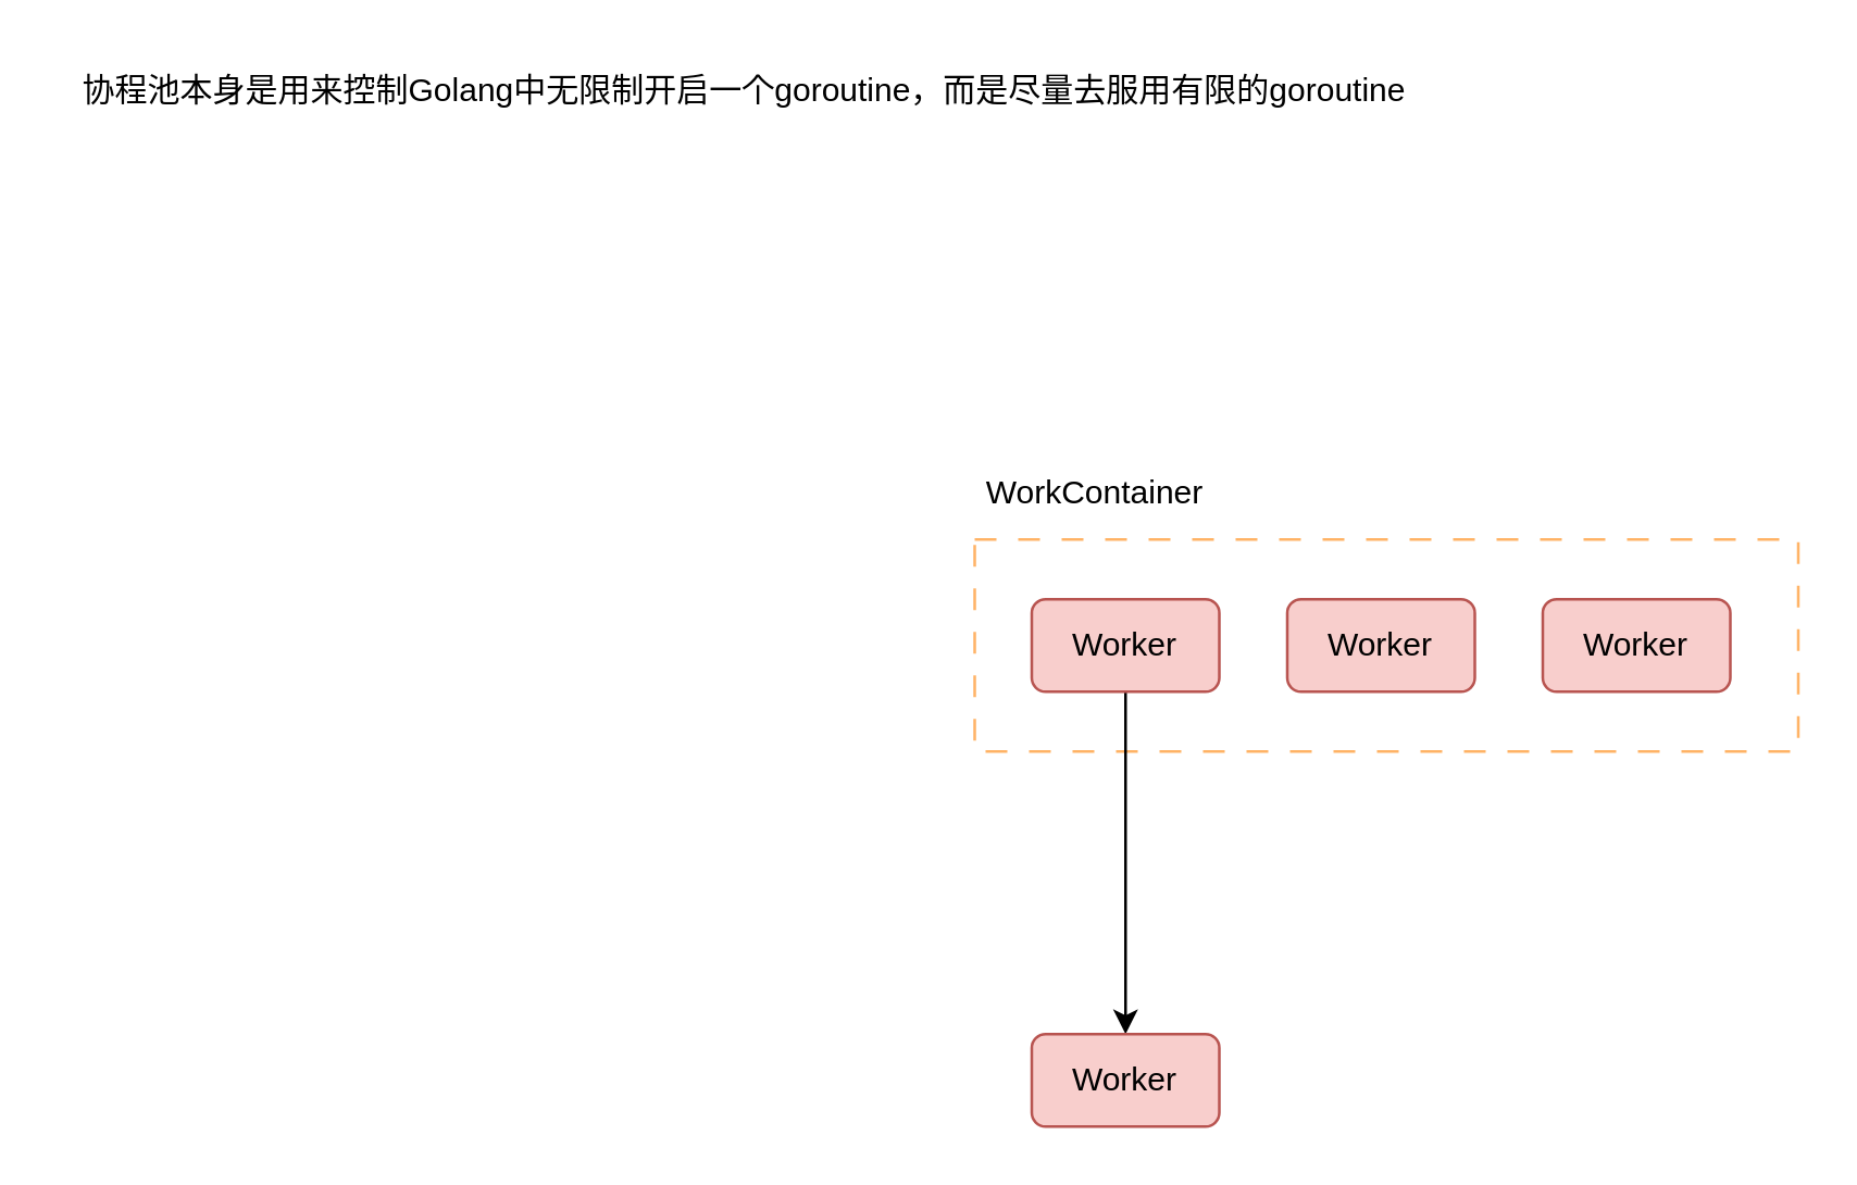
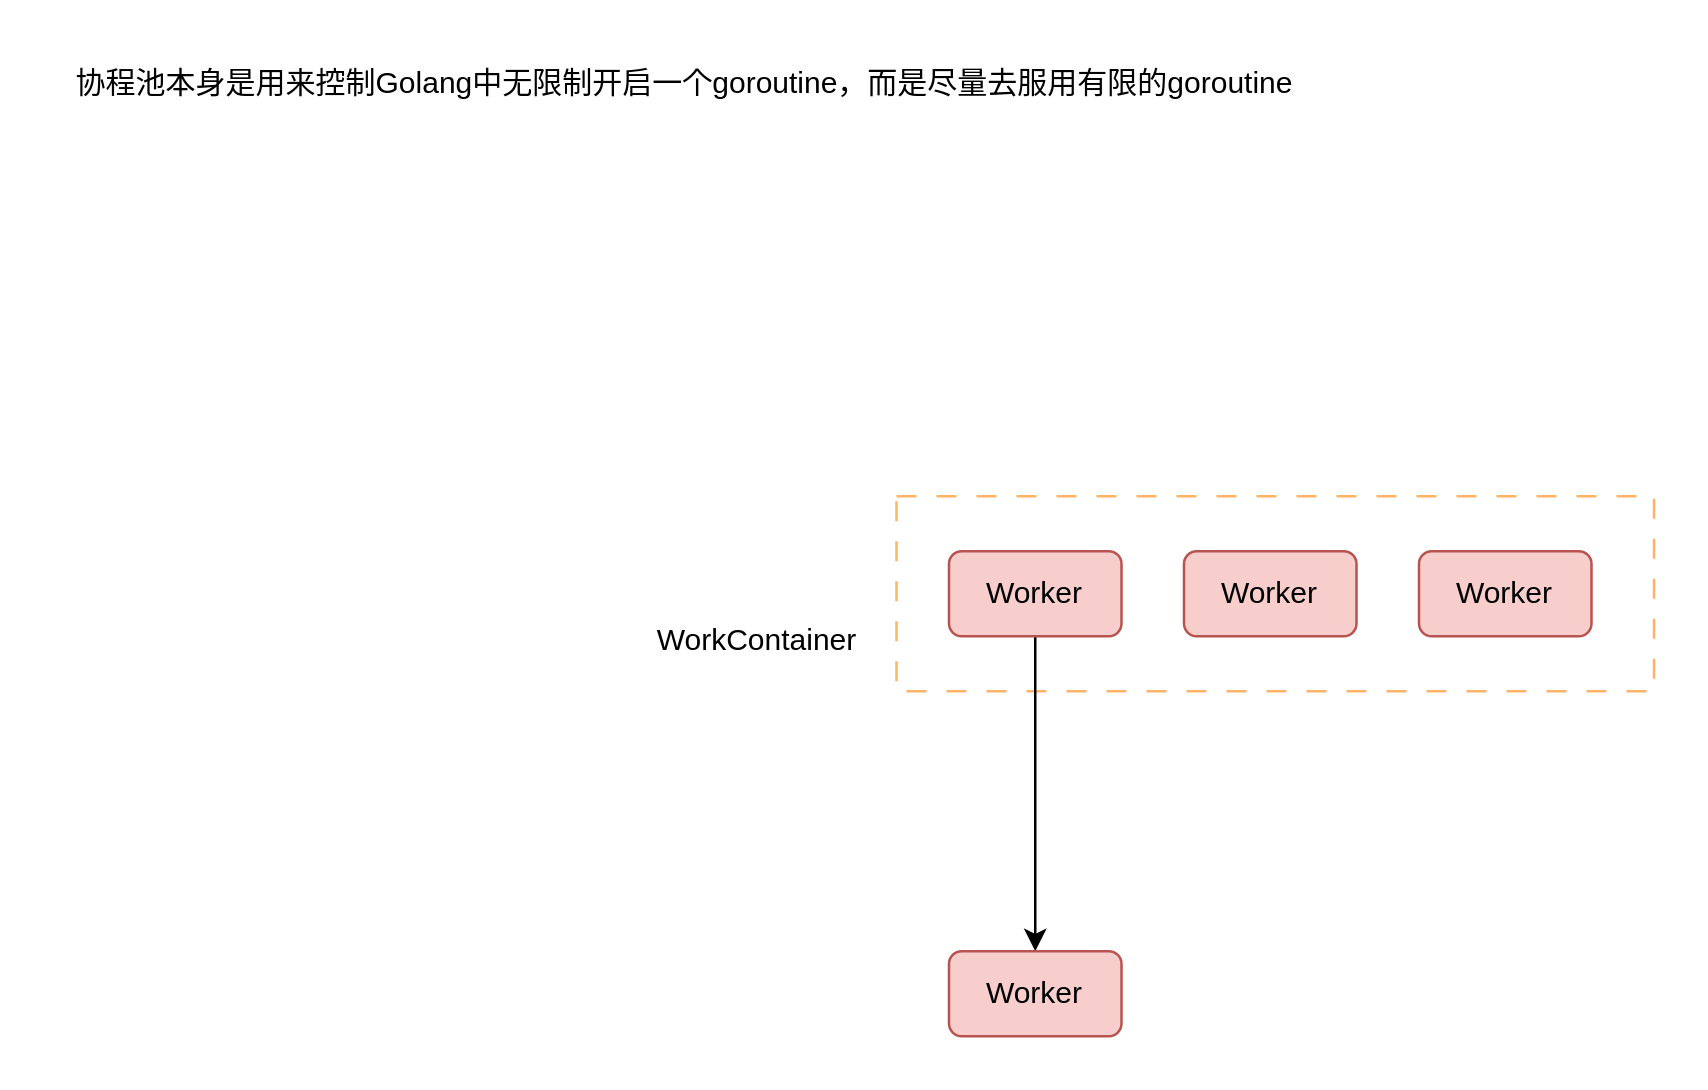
- <mxCell id="3" value="WorkContainer" style="text;html=1;align=center;verticalAlign=middle;resizable=0;points=[];autosize=1;strokeColor=none;fillColor=none;" vertex="1" parent="1"><mxGeometry x="353" y="168" width="98" height="26" as="geometry" /></mxCell>
+ <mxCell id="3" value="WorkContainer" style="text;html=1;align=center;verticalAlign=middle;resizable=0;points=[];autosize=1;strokeColor=none;fillColor=none;" vertex="1" parent="1"><mxGeometry x="253" y="243" width="98" height="26" as="geometry" /></mxCell>
